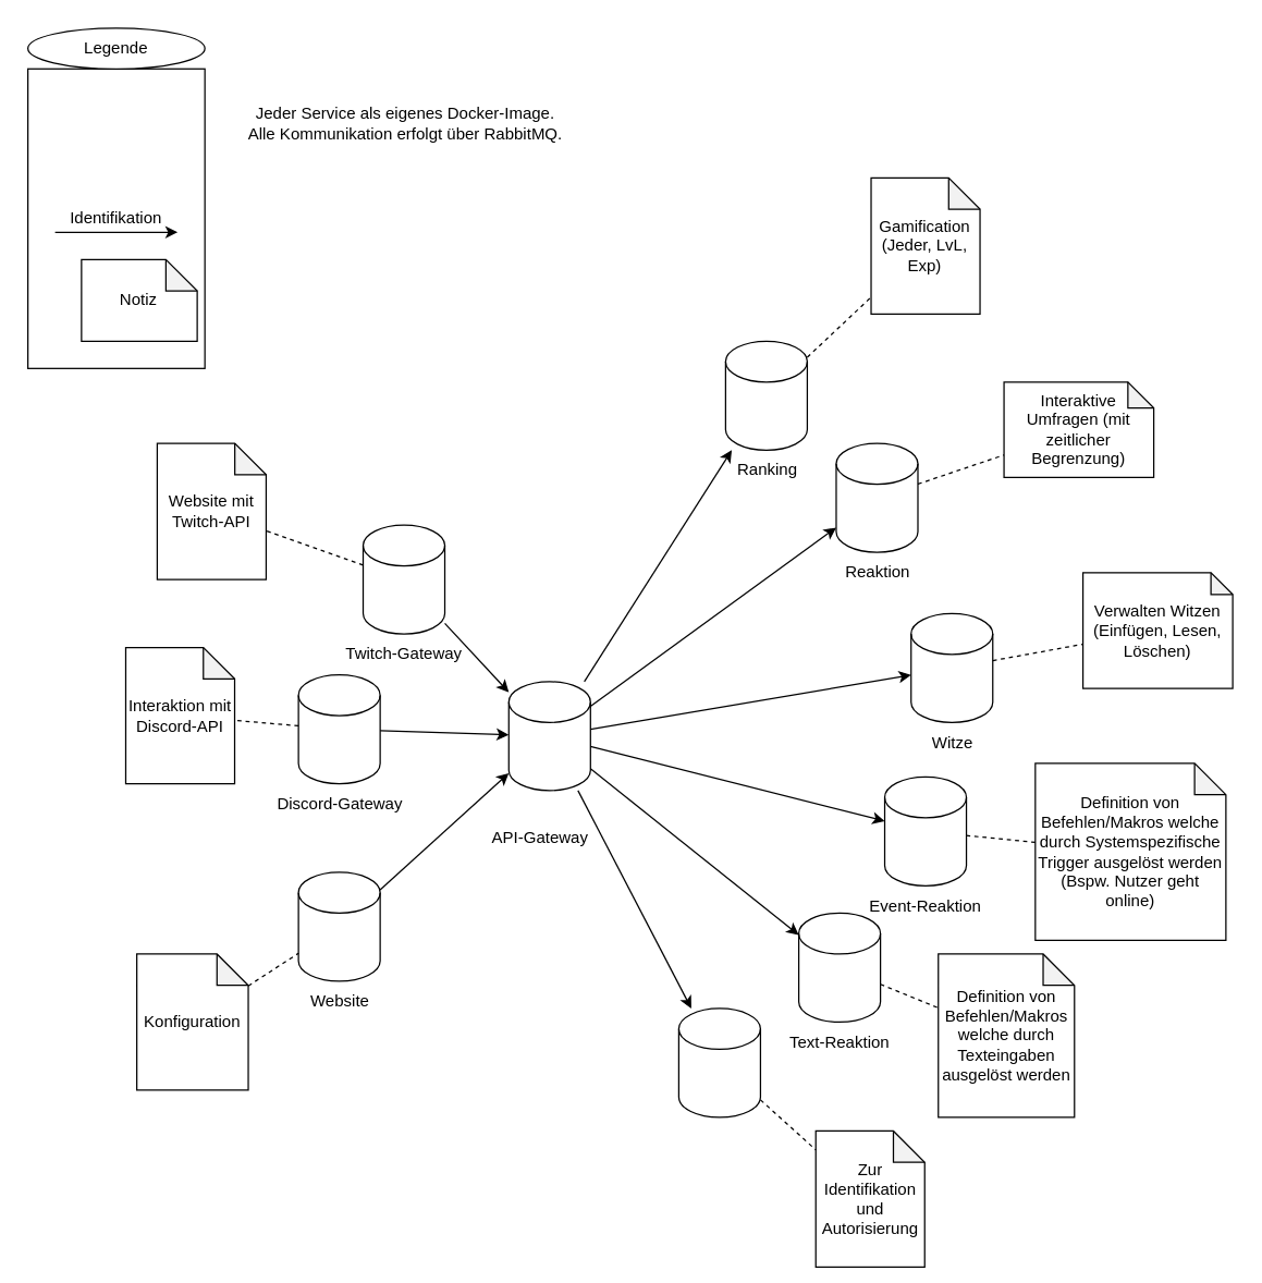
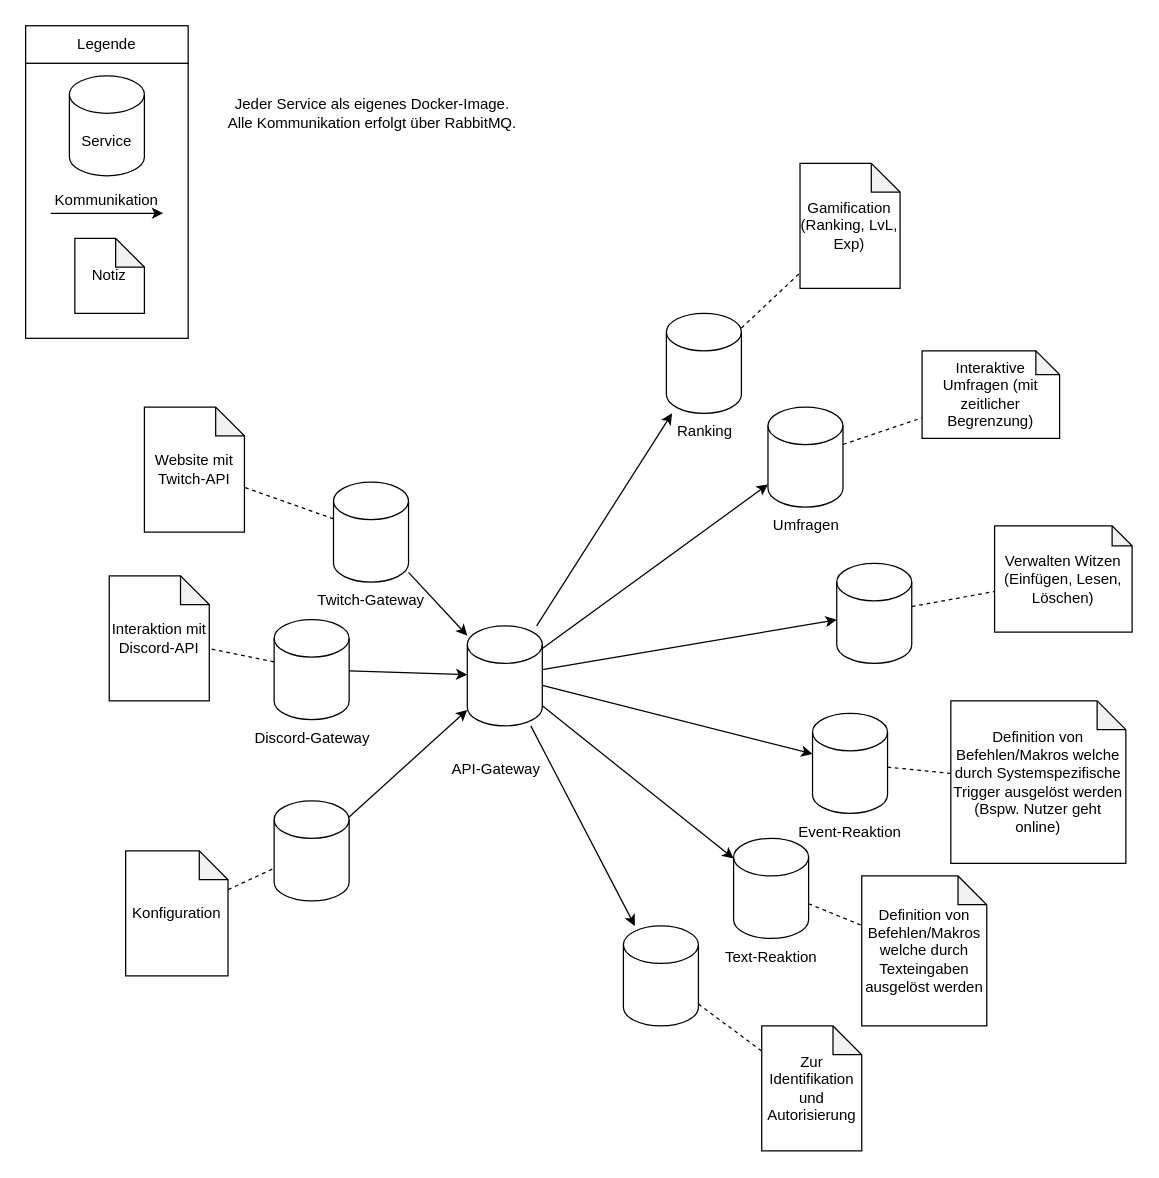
- <mxCell id="61" value="Legende" style="ellipse;whiteSpace=wrap;html=1;" parent="1" vertex="1"><mxGeometry x="20" y="20" width="130" height="30" as="geometry" /></mxCell>
+ <mxCell id="61" value="Legende" style="rounded=0;whiteSpace=wrap;html=1;" parent="1" vertex="1"><mxGeometry x="20" y="20" width="130" height="30" as="geometry" /></mxCell>
+ <mxCell id="60" value="Service" style="shape=cylinder3;whiteSpace=wrap;html=1;boundedLbl=1;backgroundOutline=1;size=15;" parent="1" vertex="1"><mxGeometry x="55" y="60" width="60" height="80" as="geometry" /></mxCell>
- <mxCell id="2" value="Identifikation" style="rounded=0;whiteSpace=wrap;html=1;" parent="1" vertex="1"><mxGeometry x="20" y="50" width="130" height="220" as="geometry" /></mxCell>
+ <mxCell id="2" value="Kommunikation" style="rounded=0;whiteSpace=wrap;html=1;" parent="1" vertex="1"><mxGeometry x="20" y="50" width="130" height="220" as="geometry" /></mxCell>
- <mxCell id="44" value="Gamification (Jeder, LvL, Exp)" style="shape=note;whiteSpace=wrap;html=1;backgroundOutline=1;darkOpacity=0.05;size=23;" parent="1" vertex="1"><mxGeometry x="639.38" y="130" width="80" height="100" as="geometry" /></mxCell>
+ <mxCell id="44" value="Gamification (Ranking, LvL, Exp)" style="shape=note;whiteSpace=wrap;html=1;backgroundOutline=1;darkOpacity=0.05;size=23;" parent="1" vertex="1"><mxGeometry x="639.38" y="130" width="80" height="100" as="geometry" /></mxCell>
- <mxCell id="63" value="Notiz" style="shape=note;whiteSpace=wrap;html=1;backgroundOutline=1;darkOpacity=0.05;size=23;" parent="1" vertex="1"><mxGeometry x="59.37" y="190" width="85" height="60" as="geometry" /></mxCell>
+ <mxCell id="63" value="Notiz" style="shape=note;whiteSpace=wrap;html=1;backgroundOutline=1;darkOpacity=0.05;size=23;" parent="1" vertex="1"><mxGeometry x="59.37" y="190" width="55.63" height="60" as="geometry" /></mxCell>
- <mxCell id="14" value="Reaktion" style="text;html=1;align=center;verticalAlign=middle;resizable=0;points=[];autosize=1;strokeColor=none;fillColor=none;" parent="12" vertex="1"><mxGeometry x="-5" y="80" width="80" height="30" as="geometry" /></mxCell>
+ <mxCell id="14" value="Umfragen" style="text;html=1;align=center;verticalAlign=middle;resizable=0;points=[];autosize=1;strokeColor=none;fillColor=none;" parent="12" vertex="1"><mxGeometry x="-5" y="80" width="80" height="30" as="geometry" /></mxCell>
- <mxCell id="39" value="Interaktion mit Discord-API" style="shape=note;whiteSpace=wrap;html=1;backgroundOutline=1;darkOpacity=0.05;size=23;" parent="1" vertex="1"><mxGeometry x="91.88" y="475" width="80" height="100" as="geometry" /></mxCell>
+ <mxCell id="39" value="Interaktion mit Discord-API" style="shape=note;whiteSpace=wrap;html=1;backgroundOutline=1;darkOpacity=0.05;size=23;" parent="1" vertex="1"><mxGeometry x="86.88" y="460" width="80" height="100" as="geometry" /></mxCell>
- <mxCell id="11" value="Witze" style="text;html=1;align=center;verticalAlign=middle;resizable=0;points=[];autosize=1;strokeColor=none;fillColor=none;" parent="9" vertex="1"><mxGeometry x="5" y="80" width="50" height="30" as="geometry" /></mxCell>
- <mxCell id="8" value="Website&lt;br&gt;" style="text;html=1;align=center;verticalAlign=middle;resizable=0;points=[];autosize=1;strokeColor=none;fillColor=none;" parent="6" vertex="1"><mxGeometry y="80" width="70" height="30" as="geometry" /></mxCell>
- <mxCell id="51" value="Konfiguration" style="shape=note;whiteSpace=wrap;html=1;backgroundOutline=1;darkOpacity=0.05;size=23;" parent="1" vertex="1"><mxGeometry x="100" y="700" width="81.88" height="100" as="geometry" /></mxCell>
+ <mxCell id="51" value="Konfiguration" style="shape=note;whiteSpace=wrap;html=1;backgroundOutline=1;darkOpacity=0.05;size=23;" parent="1" vertex="1"><mxGeometry x="100" y="680" width="81.88" height="100" as="geometry" /></mxCell>
- <mxCell id="21" value="Zur Identifikation und Autorisierung" style="shape=note;whiteSpace=wrap;html=1;backgroundOutline=1;darkOpacity=0.05;size=23;" parent="1" vertex="1"><mxGeometry x="598.75" y="830" width="80" height="100" as="geometry" /></mxCell>
+ <mxCell id="21" value="Zur Identifikation und Autorisierung" style="shape=note;whiteSpace=wrap;html=1;backgroundOutline=1;darkOpacity=0.05;size=23;" parent="1" vertex="1"><mxGeometry x="608.75" y="820" width="80" height="100" as="geometry" /></mxCell>
